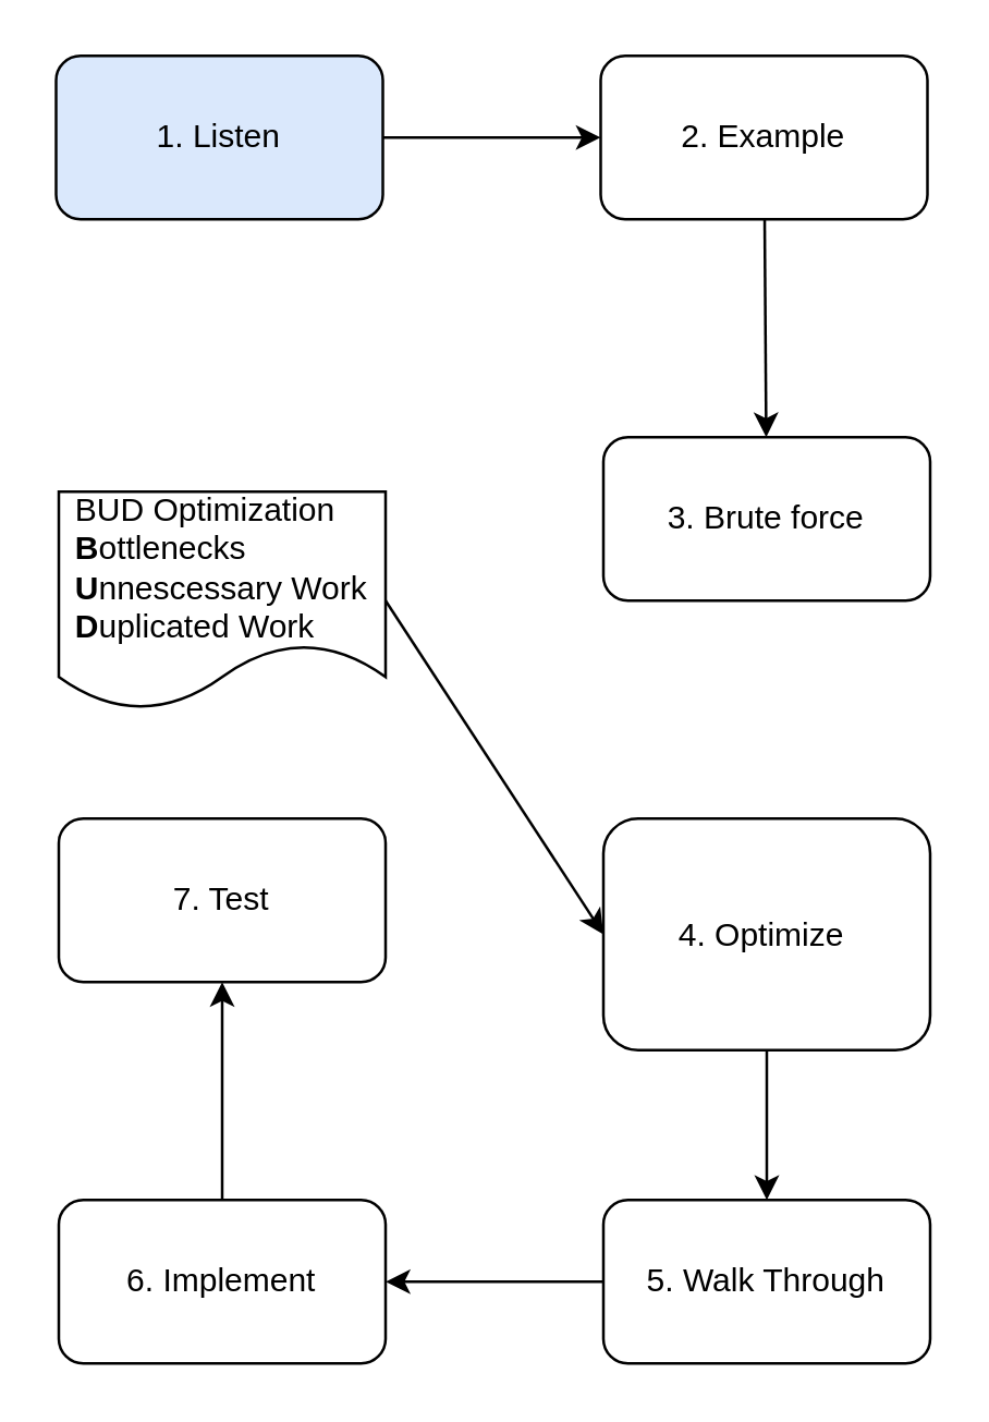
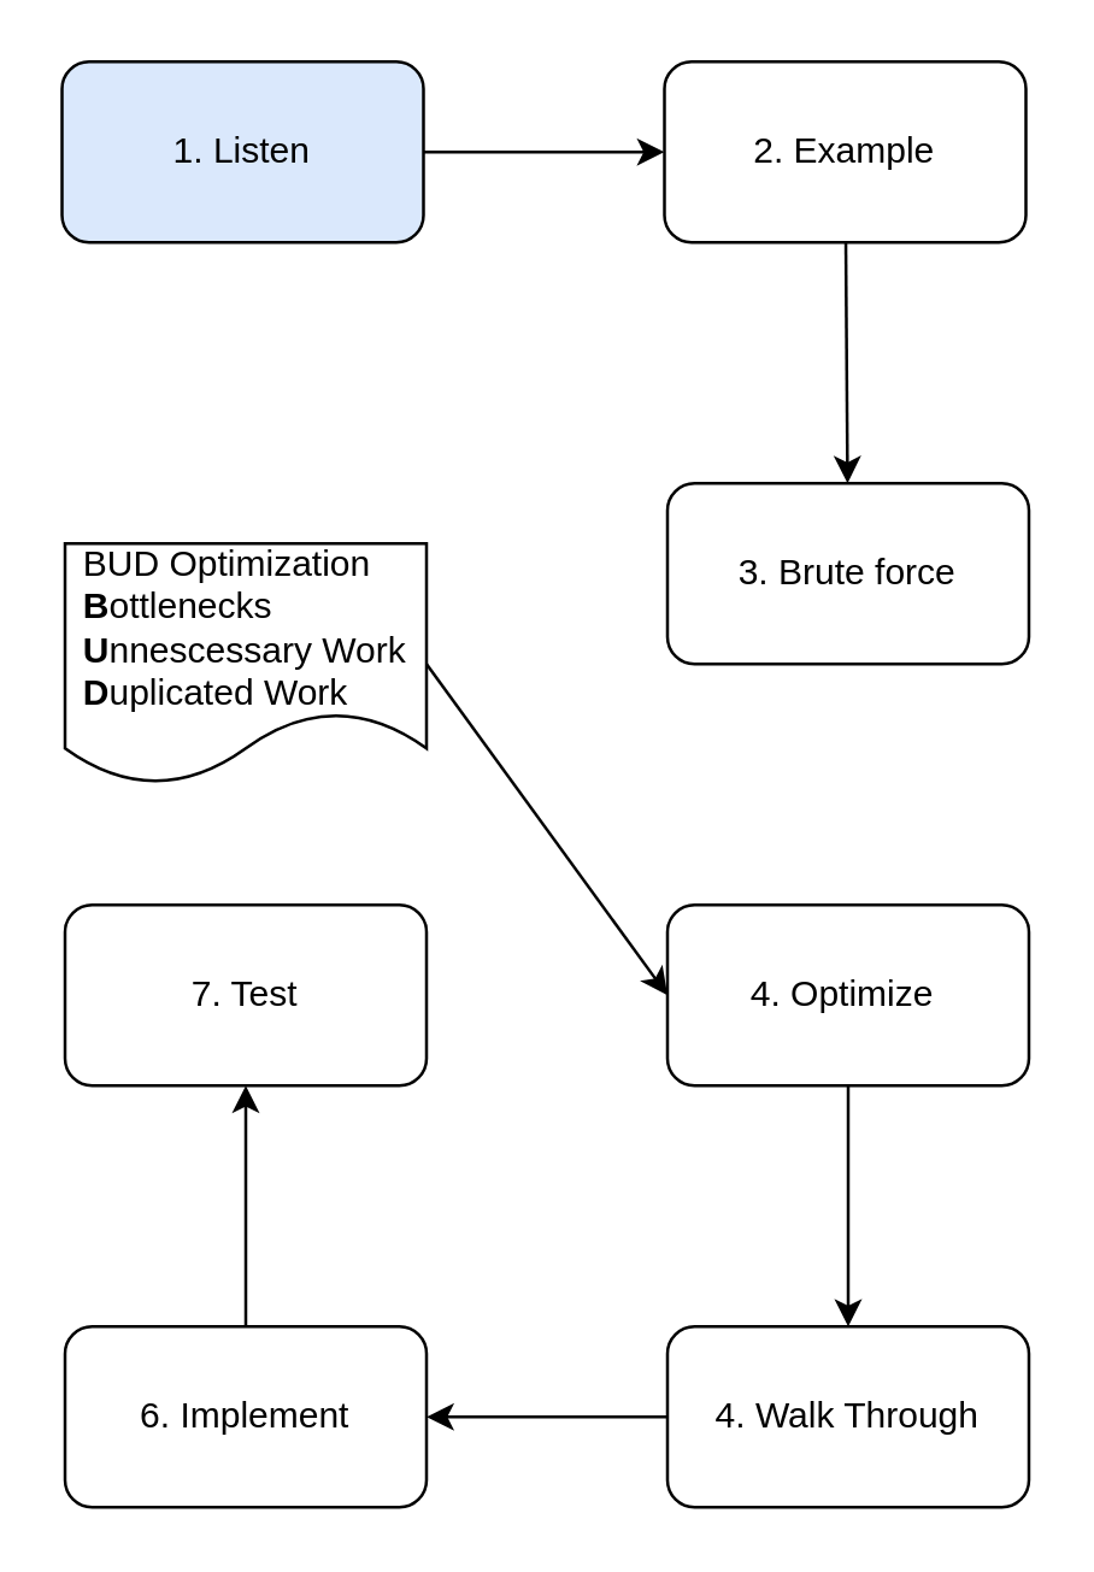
- <mxCell id="8" value="4. Optimize&amp;nbsp;" style="rounded=1;whiteSpace=wrap;html=1;" vertex="1" parent="1"><mxGeometry x="221" y="300" width="120" height="85" as="geometry" /></mxCell>
+ <mxCell id="8" value="4. Optimize&amp;nbsp;" style="rounded=1;whiteSpace=wrap;html=1;" vertex="1" parent="1"><mxGeometry x="221" y="300" width="120" height="60" as="geometry" /></mxCell>
- <mxCell id="10" value="5. Walk Through" style="rounded=1;whiteSpace=wrap;html=1;" vertex="1" parent="1"><mxGeometry x="221" y="440" width="120" height="60" as="geometry" /></mxCell>
+ <mxCell id="10" value="4. Walk Through" style="rounded=1;whiteSpace=wrap;html=1;" vertex="1" parent="1"><mxGeometry x="221" y="440" width="120" height="60" as="geometry" /></mxCell>
